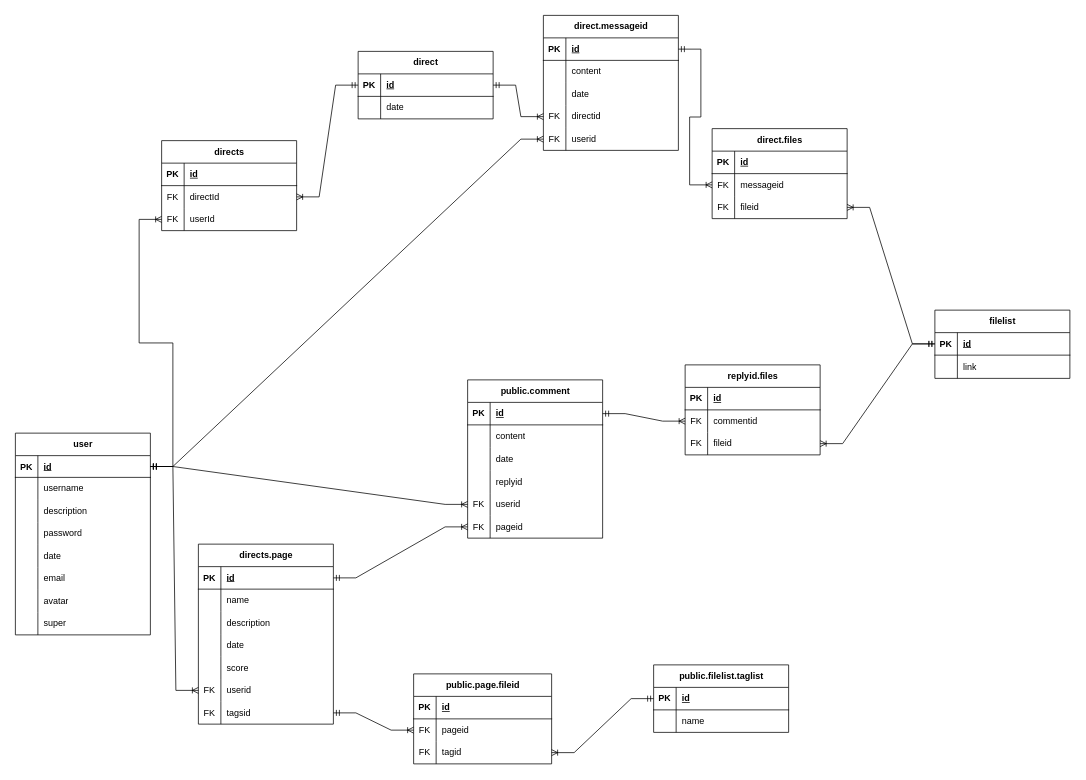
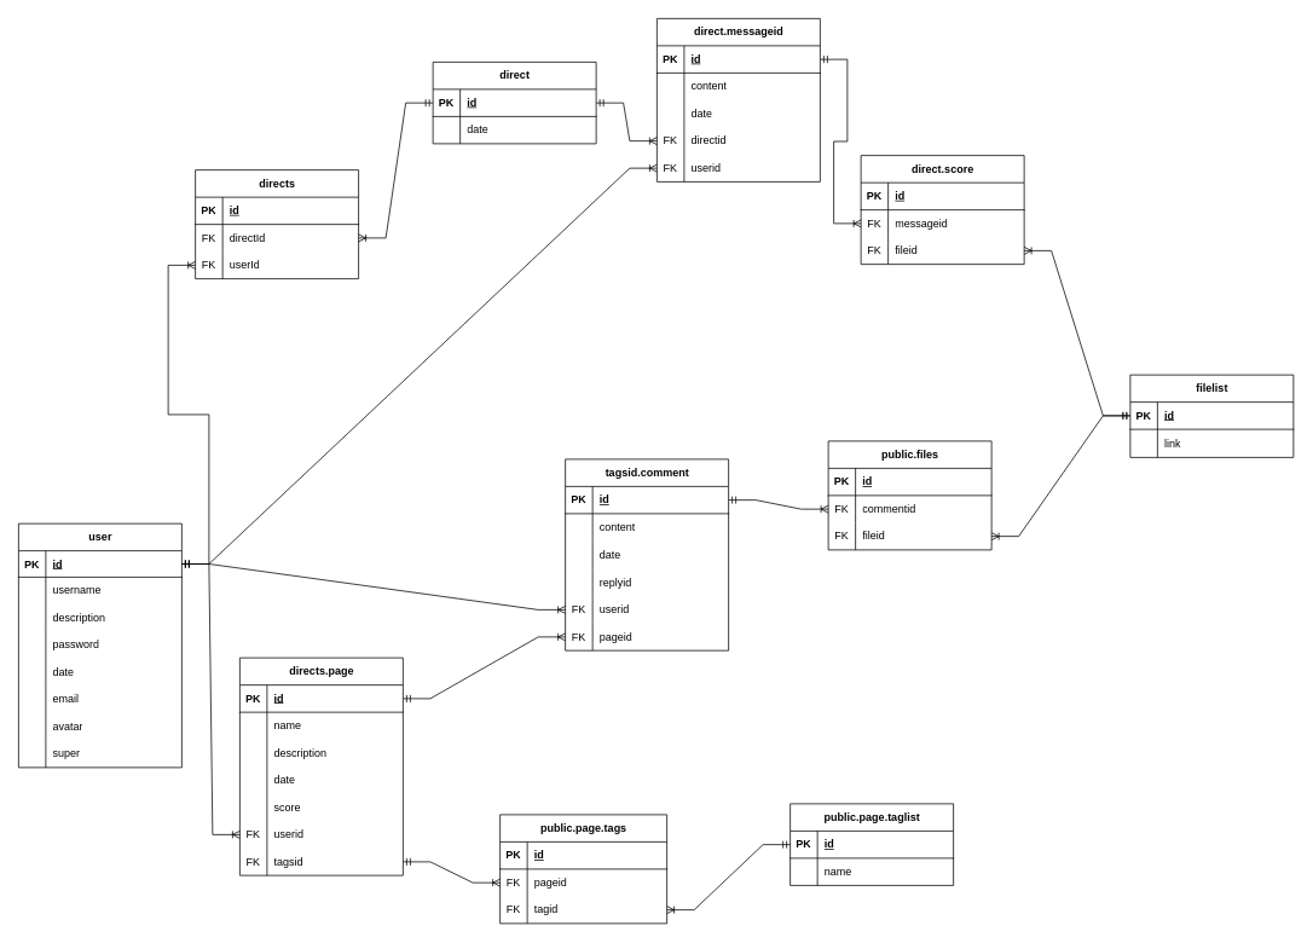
- <mxCell id="122" value="direct.files" style="shape=table;startSize=30;container=1;collapsible=1;childLayout=tableLayout;fixedRows=1;rowLines=0;fontStyle=1;align=center;resizeLast=1;html=1;" parent="1" vertex="1"><mxGeometry x="949" y="171" width="180" height="120" as="geometry" /></mxCell>
+ <mxCell id="122" value="direct.score" style="shape=table;startSize=30;container=1;collapsible=1;childLayout=tableLayout;fixedRows=1;rowLines=0;fontStyle=1;align=center;resizeLast=1;html=1;" parent="1" vertex="1"><mxGeometry x="949" y="171" width="180" height="120" as="geometry" /></mxCell>
- <mxCell id="132" value="replyid.files" style="shape=table;startSize=30;container=1;collapsible=1;childLayout=tableLayout;fixedRows=1;rowLines=0;fontStyle=1;align=center;resizeLast=1;html=1;" parent="1" vertex="1"><mxGeometry x="913" y="486" width="180" height="120" as="geometry" /></mxCell>
+ <mxCell id="132" value="public.files" style="shape=table;startSize=30;container=1;collapsible=1;childLayout=tableLayout;fixedRows=1;rowLines=0;fontStyle=1;align=center;resizeLast=1;html=1;" parent="1" vertex="1"><mxGeometry x="913" y="486" width="180" height="120" as="geometry" /></mxCell>
- <mxCell id="49" value="public.comment" style="shape=table;startSize=30;container=1;collapsible=1;childLayout=tableLayout;fixedRows=1;rowLines=0;fontStyle=1;align=center;resizeLast=1;html=1;" parent="1" vertex="1"><mxGeometry x="623" y="506" width="180" height="211" as="geometry" /></mxCell>
+ <mxCell id="49" value="tagsid.comment" style="shape=table;startSize=30;container=1;collapsible=1;childLayout=tableLayout;fixedRows=1;rowLines=0;fontStyle=1;align=center;resizeLast=1;html=1;" parent="1" vertex="1"><mxGeometry x="623" y="506" width="180" height="211" as="geometry" /></mxCell>
- <mxCell id="98" value="public.filelist.taglist" style="shape=table;startSize=30;container=1;collapsible=1;childLayout=tableLayout;fixedRows=1;rowLines=0;fontStyle=1;align=center;resizeLast=1;html=1;" parent="1" vertex="1"><mxGeometry x="871" y="886" width="180" height="90" as="geometry"><mxRectangle x="648" y="96" width="140" height="30" as="alternateBounds" /></mxGeometry></mxCell>
+ <mxCell id="98" value="public.page.taglist" style="shape=table;startSize=30;container=1;collapsible=1;childLayout=tableLayout;fixedRows=1;rowLines=0;fontStyle=1;align=center;resizeLast=1;html=1;" parent="1" vertex="1"><mxGeometry x="871" y="886" width="180" height="90" as="geometry"><mxRectangle x="648" y="96" width="140" height="30" as="alternateBounds" /></mxGeometry></mxCell>
- <mxCell id="105" value="public.page.fileid" style="shape=table;startSize=30;container=1;collapsible=1;childLayout=tableLayout;fixedRows=1;rowLines=0;fontStyle=1;align=center;resizeLast=1;html=1;" parent="1" vertex="1"><mxGeometry x="551" y="898" width="184" height="120" as="geometry" /></mxCell>
+ <mxCell id="105" value="public.page.tags" style="shape=table;startSize=30;container=1;collapsible=1;childLayout=tableLayout;fixedRows=1;rowLines=0;fontStyle=1;align=center;resizeLast=1;html=1;" parent="1" vertex="1"><mxGeometry x="551" y="898" width="184" height="120" as="geometry" /></mxCell>
